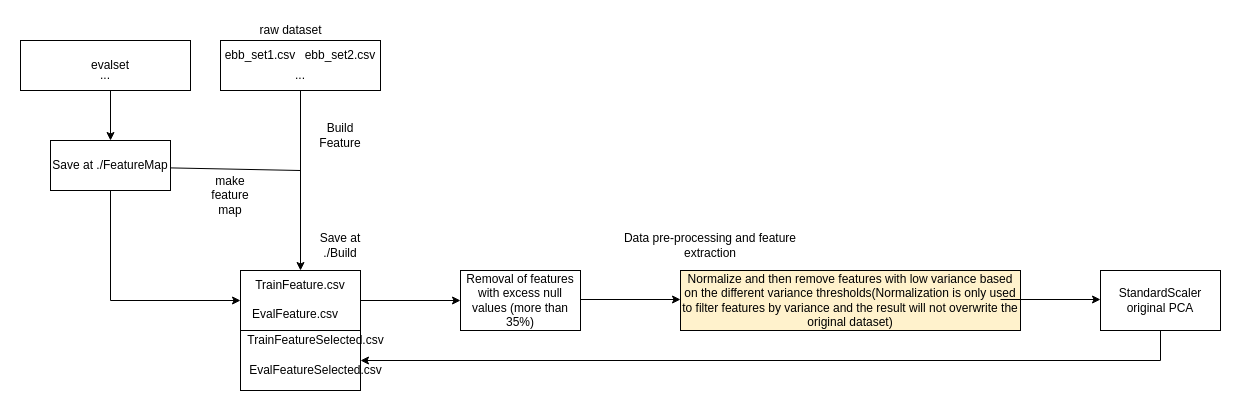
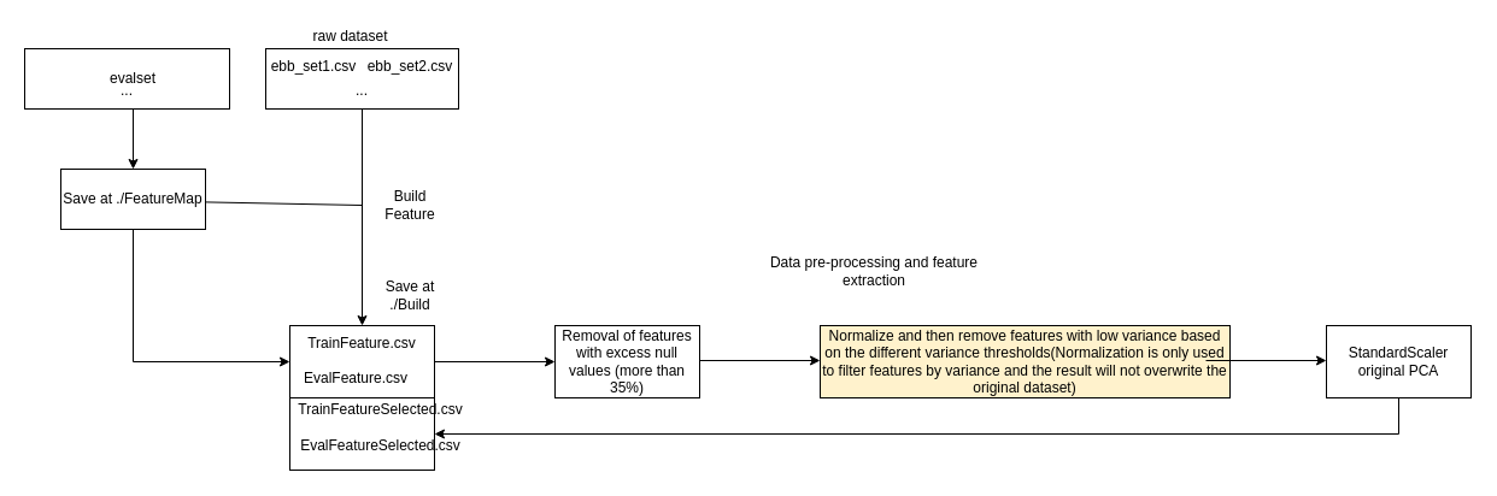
- <mxCell id="11" value="Build Feature" style="text;html=1;strokeColor=none;fillColor=none;align=center;verticalAlign=middle;whiteSpace=wrap;rounded=0;" vertex="1" parent="1"><mxGeometry x="310" y="120" width="60" height="30" as="geometry" /></mxCell>
+ <mxCell id="11" value="Build Feature" style="text;html=1;strokeColor=none;fillColor=none;align=center;verticalAlign=middle;whiteSpace=wrap;rounded=0;" vertex="1" parent="1"><mxGeometry x="310" y="155" width="60" height="30" as="geometry" /></mxCell>
- <mxCell id="14" value="make feature map" style="text;html=1;strokeColor=none;fillColor=none;align=center;verticalAlign=middle;whiteSpace=wrap;rounded=0;" vertex="1" parent="1"><mxGeometry x="200" y="180" width="60" height="30" as="geometry" /></mxCell>
- <mxCell id="22" value="Data pre-processing and feature extraction" style="text;html=1;strokeColor=none;fillColor=none;align=center;verticalAlign=middle;whiteSpace=wrap;rounded=0;" vertex="1" parent="1"><mxGeometry x="620" y="230" width="180" height="30" as="geometry" /></mxCell>
+ <mxCell id="22" value="Data pre-processing and feature extraction" style="text;html=1;strokeColor=none;fillColor=none;align=center;verticalAlign=middle;whiteSpace=wrap;rounded=0;" vertex="1" parent="1"><mxGeometry x="635" y="210" width="180" height="30" as="geometry" /></mxCell>
